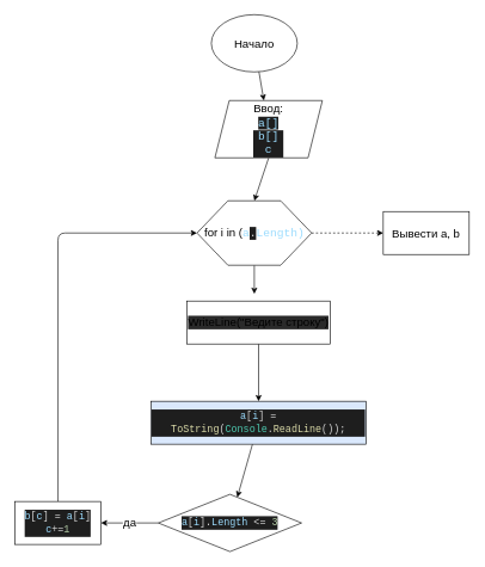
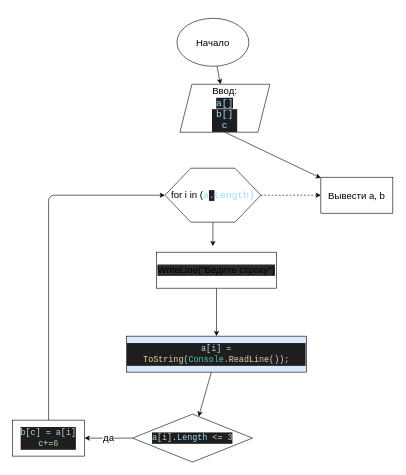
- <mxCell id="3" value="&lt;font style=&quot;font-size: 16px&quot;&gt;Начало&lt;/font&gt;" style="ellipse;whiteSpace=wrap;html=1;" vertex="1" parent="1"><mxGeometry x="294" y="20" width="120" height="80" as="geometry" /></mxCell>
+ <mxCell id="3" value="&lt;font style=&quot;font-size: 16px&quot;&gt;Начало&lt;/font&gt;" style="ellipse;whiteSpace=wrap;html=1;" vertex="1" parent="1"><mxGeometry x="294" y="30" width="120" height="80" as="geometry" /></mxCell>
- <mxCell id="4" style="edgeStyle=none;html=1;exitX=0.5;exitY=1;exitDx=0;exitDy=0;entryX=0.5;entryY=0;entryDx=0;entryDy=0;" edge="1" parent="1" source="5" target="8"><mxGeometry relative="1" as="geometry" /></mxCell>
+ <mxCell id="4" style="edgeStyle=none;html=1;exitX=0.5;exitY=1;exitDx=0;exitDy=0;" edge="1" parent="1" source="5" target="17"><mxGeometry relative="1" as="geometry" /></mxCell>
- <mxCell id="16" value="&lt;div style=&quot;color: rgb(212 , 212 , 212) ; background-color: rgb(30 , 30 , 30) ; font-family: &amp;#34;consolas&amp;#34; , &amp;#34;courier new&amp;#34; , monospace ; font-size: 14px ; line-height: 19px&quot;&gt;&lt;div&gt;&lt;span style=&quot;color: #9cdcfe&quot;&gt;b&lt;/span&gt;[&lt;span style=&quot;color: #9cdcfe&quot;&gt;c&lt;/span&gt;] = &lt;span style=&quot;color: #9cdcfe&quot;&gt;a&lt;/span&gt;[&lt;span style=&quot;color: #9cdcfe&quot;&gt;i&lt;/span&gt;]&lt;/div&gt;&lt;div&gt;&lt;span style=&quot;color: #9cdcfe&quot;&gt;c&lt;/span&gt;+=&lt;span style=&quot;color: #b5cea8&quot;&gt;1&lt;/span&gt;&lt;/div&gt;&lt;/div&gt;" style="rounded=0;whiteSpace=wrap;html=1;labelBackgroundColor=#2a2a2a;labelBorderColor=none;fontSize=16;" vertex="1" parent="1"><mxGeometry x="20" y="700" width="120" height="60" as="geometry" /></mxCell>
+ <mxCell id="16" value="&lt;div style=&quot;color: rgb(212 , 212 , 212) ; background-color: rgb(30 , 30 , 30) ; font-family: &amp;#34;consolas&amp;#34; , &amp;#34;courier new&amp;#34; , monospace ; font-size: 14px ; line-height: 19px&quot;&gt;&lt;div&gt;&lt;span style=&quot;color: #9cdcfe&quot;&gt;b&lt;/span&gt;[&lt;span style=&quot;color: #9cdcfe&quot;&gt;c&lt;/span&gt;] = &lt;span style=&quot;color: #9cdcfe&quot;&gt;a&lt;/span&gt;[&lt;span style=&quot;color: #9cdcfe&quot;&gt;i&lt;/span&gt;]&lt;/div&gt;&lt;div&gt;&lt;span style=&quot;color: #9cdcfe&quot;&gt;c&lt;/span&gt;+=&lt;span style=&quot;color: #b5cea8&quot;&gt;6&lt;/span&gt;&lt;/div&gt;&lt;/div&gt;" style="rounded=0;whiteSpace=wrap;html=1;labelBackgroundColor=#2a2a2a;labelBorderColor=none;fontSize=16;" vertex="1" parent="1"><mxGeometry x="20" y="700" width="120" height="60" as="geometry" /></mxCell>
